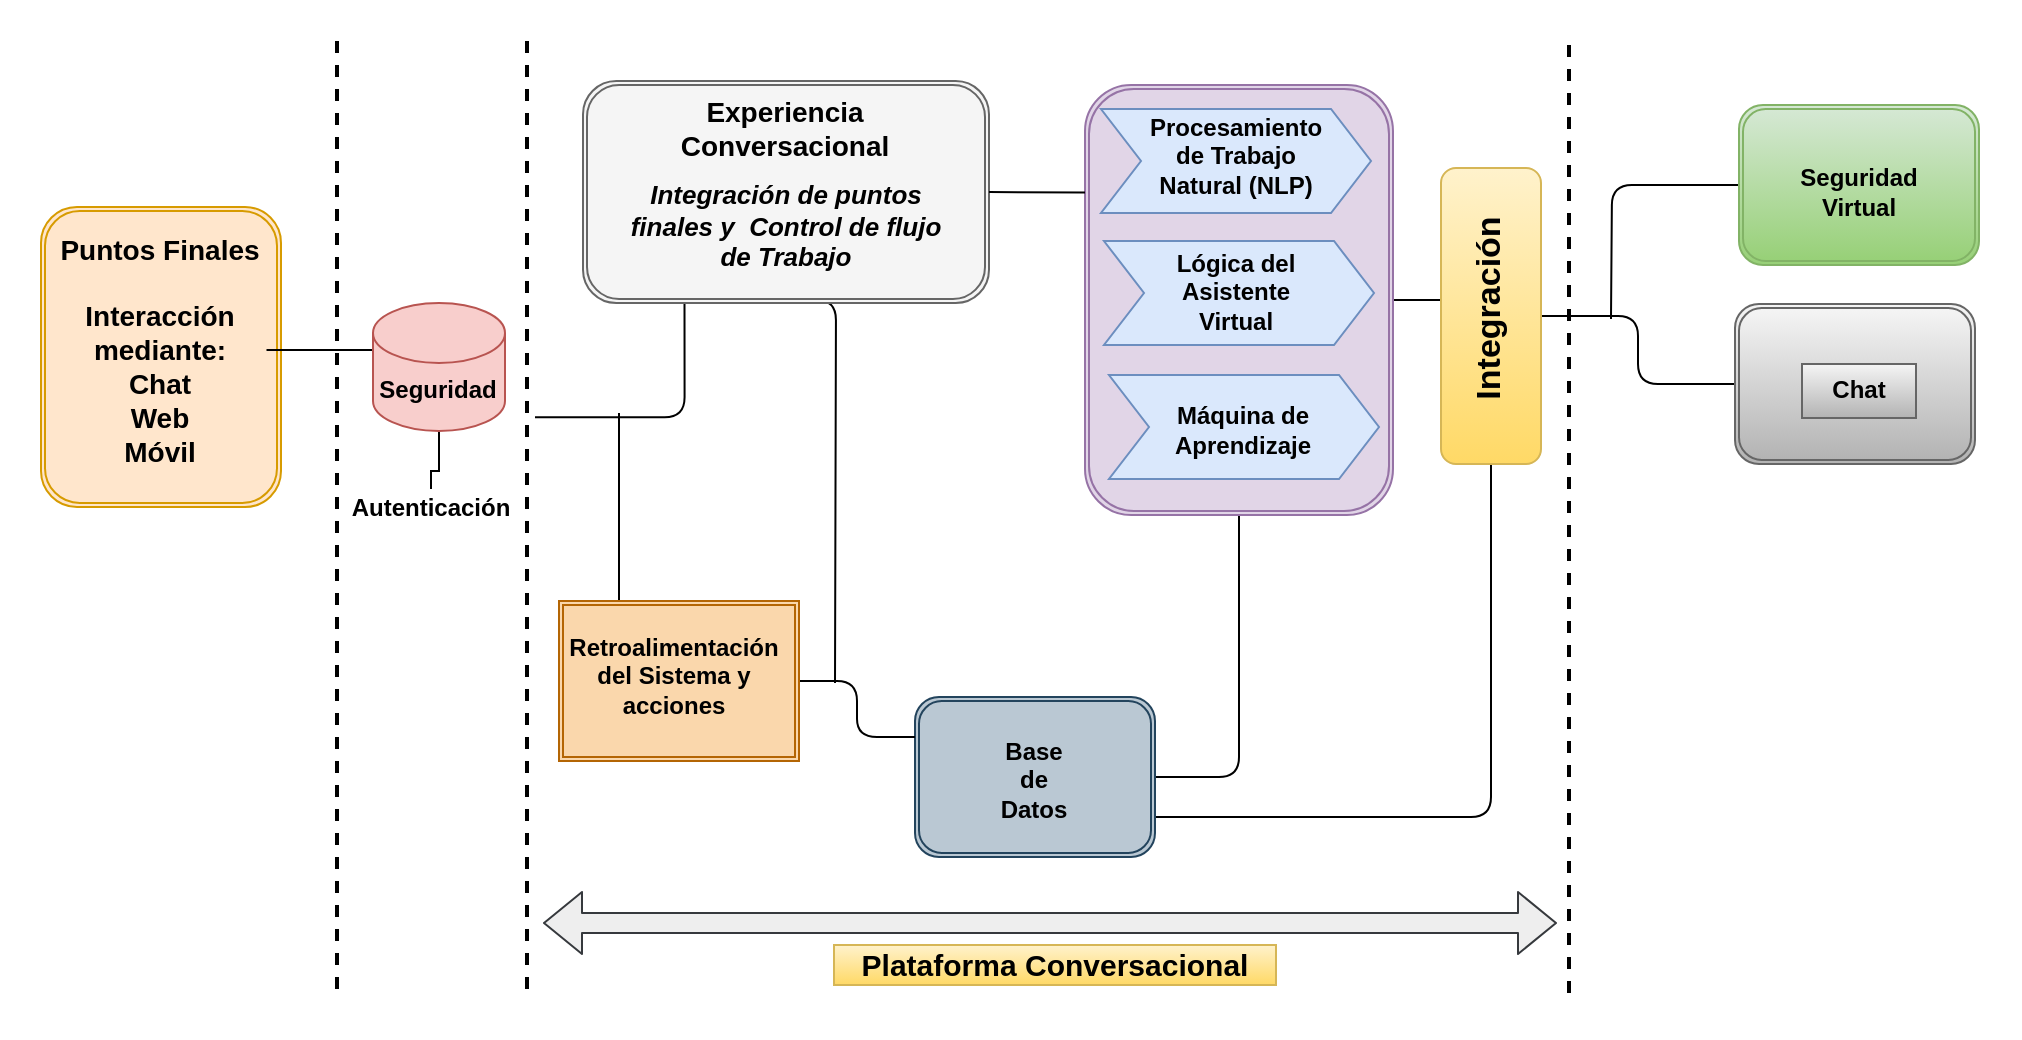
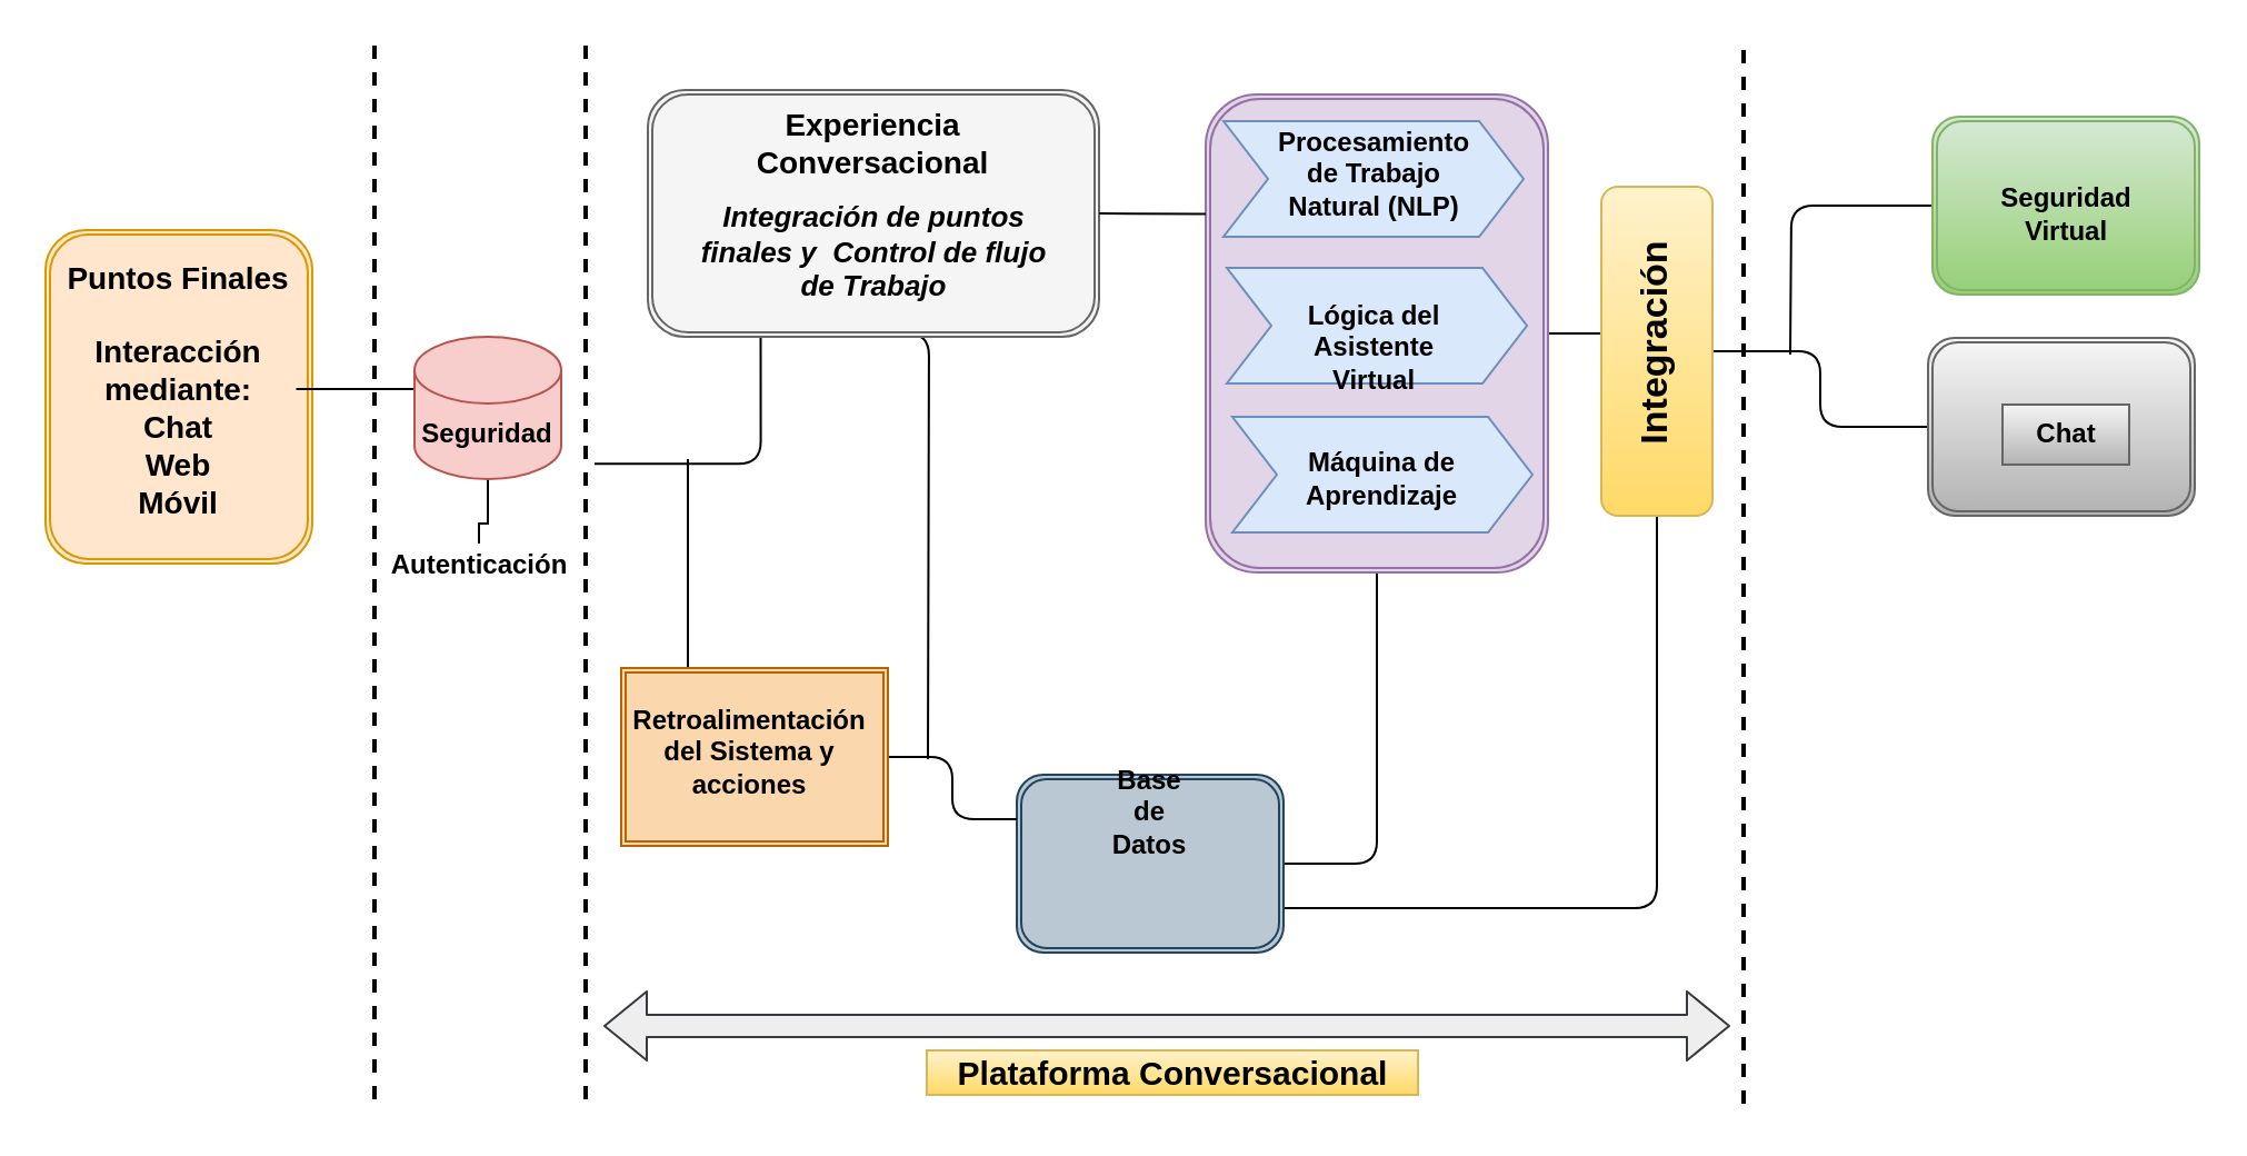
- <mxCell id="22" value="&lt;b&gt;Lógica del Asistente Virtual&lt;/b&gt;" style="text;html=1;strokeColor=none;align=center;verticalAlign=middle;whiteSpace=wrap;rounded=0;" parent="1" vertex="1"><mxGeometry x="586.5" y="136" width="62" height="20" as="geometry" /></mxCell>
+ <mxCell id="22" value="&lt;b&gt;Lógica del Asistente Virtual&lt;/b&gt;" style="text;html=1;strokeColor=none;align=center;verticalAlign=middle;whiteSpace=wrap;rounded=0;" parent="1" vertex="1"><mxGeometry x="586.5" y="146" width="62" height="20" as="geometry" /></mxCell>
- <mxCell id="28" value="&lt;b&gt;Base de Datos&lt;/b&gt;" style="text;html=1;strokeColor=none;fillColor=none;align=center;verticalAlign=middle;whiteSpace=wrap;rounded=0;" parent="1" vertex="1"><mxGeometry x="497" y="380" width="40" height="20" as="geometry" /></mxCell>
+ <mxCell id="28" value="&lt;b&gt;Base de Datos&lt;/b&gt;" style="text;html=1;strokeColor=none;fillColor=none;align=center;verticalAlign=middle;whiteSpace=wrap;rounded=0;" parent="1" vertex="1"><mxGeometry x="497" y="355" width="40" height="20" as="geometry" /></mxCell>
